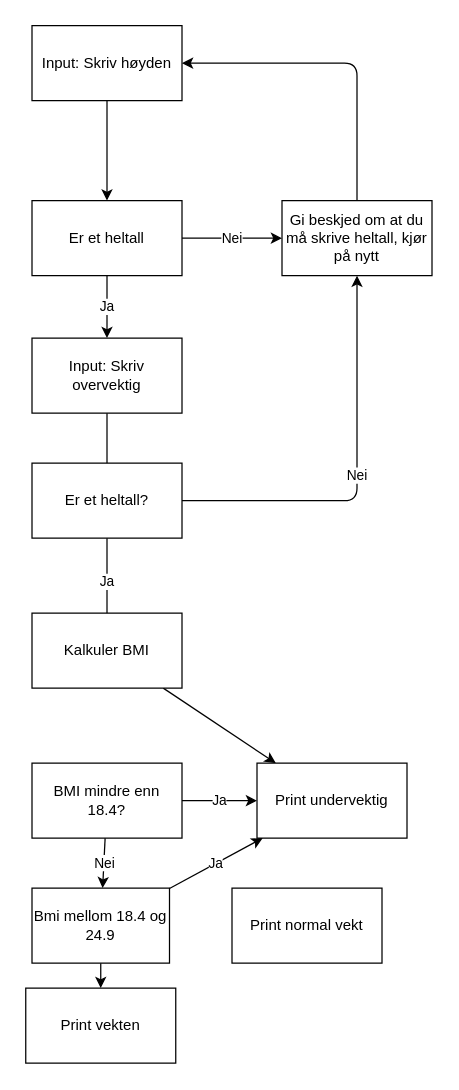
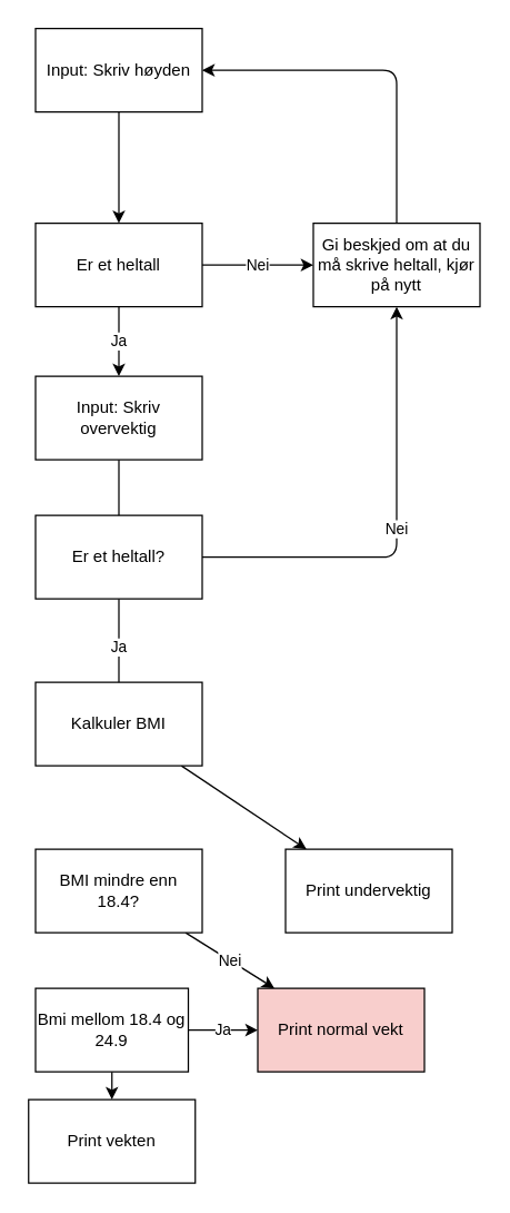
- <mxCell id="16" value="Ja" style="edgeStyle=none;html=1;" edge="1" parent="1" source="18" target="19"><mxGeometry relative="1" as="geometry"><mxPoint x="235" y="640" as="targetPoint" /></mxGeometry></mxCell>
- <mxCell id="17" value="Nei" style="edgeStyle=none;html=1;" edge="1" parent="1" source="18" target="22"><mxGeometry relative="1" as="geometry"><mxPoint x="85" y="740" as="targetPoint" /></mxGeometry></mxCell>
+ <mxCell id="17" value="Nei" style="edgeStyle=none;html=1;" edge="1" parent="1" source="18" target="23"><mxGeometry relative="1" as="geometry"><mxPoint x="85" y="740" as="targetPoint" /></mxGeometry></mxCell>
- <mxCell id="20" value="Ja" style="edgeStyle=none;html=1;" edge="1" parent="1" source="22" target="19"><mxGeometry relative="1" as="geometry"><mxPoint x="245" y="740" as="targetPoint" /></mxGeometry></mxCell>
+ <mxCell id="20" value="Ja" style="edgeStyle=none;html=1;" edge="1" parent="1" source="22" target="23"><mxGeometry relative="1" as="geometry"><mxPoint x="245" y="740" as="targetPoint" /></mxGeometry></mxCell>
- <mxCell id="23" value="Print normal vekt" style="rounded=0;whiteSpace=wrap;html=1;" vertex="1" parent="1"><mxGeometry x="185" y="710" width="120" height="60" as="geometry" /></mxCell>
+ <mxCell id="23" value="Print normal vekt" style="rounded=0;whiteSpace=wrap;html=1;fillColor=#f8cecc;" vertex="1" parent="1"><mxGeometry x="185" y="710" width="120" height="60" as="geometry" /></mxCell>
